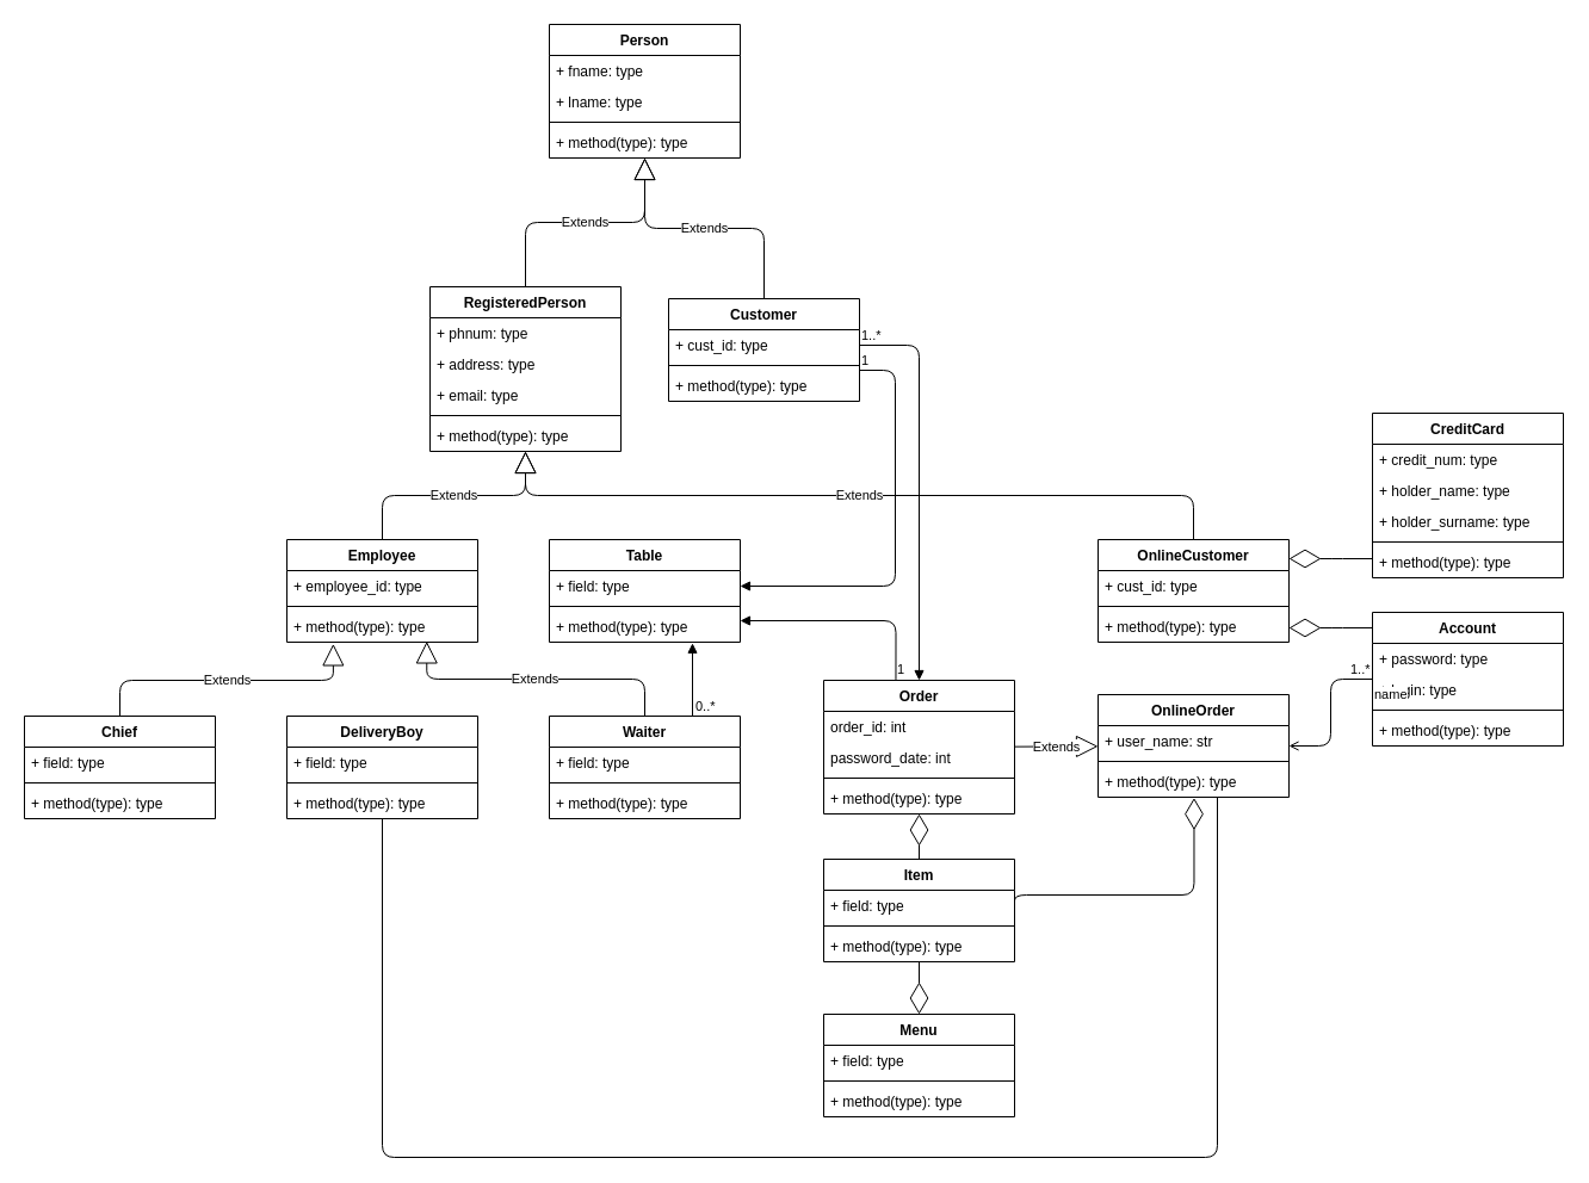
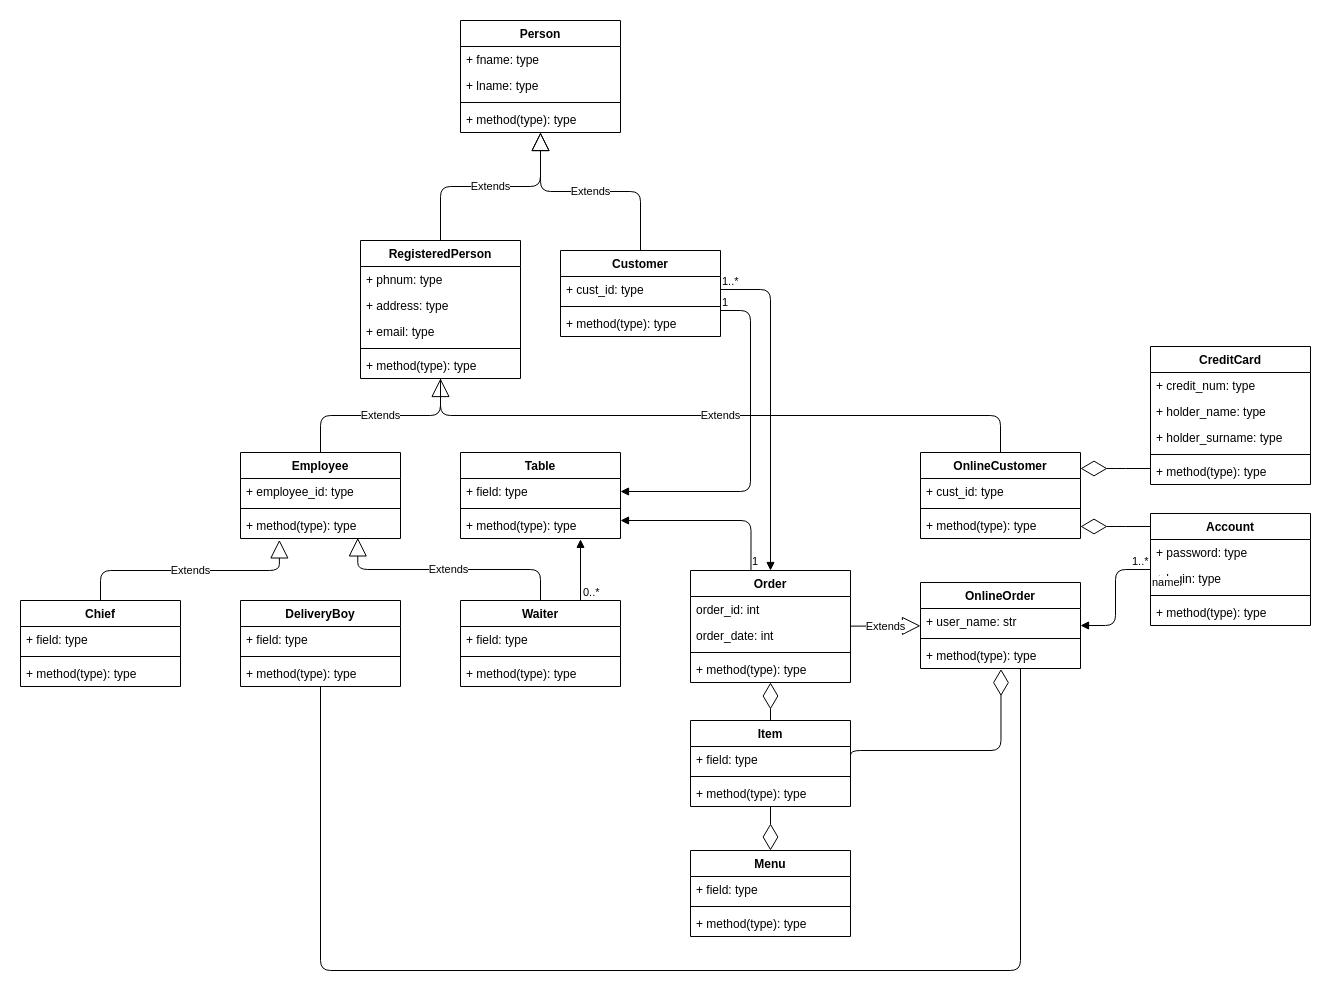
- <mxCell id="70" value="Extends" style="endArrow=block;endSize=16;endFill=0;html=1;edgeStyle=elbowEdgeStyle;elbow=vertical;" parent="1" source="24" target="64" edge="1"><mxGeometry width="160" relative="1" as="geometry"><mxPoint x="165" y="370" as="sourcePoint" /><mxPoint x="520" y="330" as="targetPoint" /></mxGeometry></mxCell>
+ <mxCell id="70" value="Extends" style="endArrow=none;endSize=16;endFill=0;html=1;edgeStyle=elbowEdgeStyle;elbow=vertical;" parent="1" source="24" target="64" edge="1"><mxGeometry width="160" relative="1" as="geometry"><mxPoint x="165" y="370" as="sourcePoint" /><mxPoint x="520" y="330" as="targetPoint" /></mxGeometry></mxCell>
- <mxCell id="90" value="name" style="endArrow=open;endFill=1;html=1;edgeStyle=orthogonalEdgeStyle;align=left;verticalAlign=top;" parent="1" source="54" target="74" edge="1"><mxGeometry x="-1" relative="1" as="geometry"><mxPoint x="1090" y="570" as="sourcePoint" /><mxPoint x="1190" y="530" as="targetPoint" /></mxGeometry></mxCell>
+ <mxCell id="90" value="name" style="endArrow=block;endFill=1;html=1;edgeStyle=orthogonalEdgeStyle;align=left;verticalAlign=top;" parent="1" source="54" target="74" edge="1"><mxGeometry x="-1" relative="1" as="geometry"><mxPoint x="1090" y="570" as="sourcePoint" /><mxPoint x="1190" y="530" as="targetPoint" /></mxGeometry></mxCell>
- <mxCell id="8" value="password_date: int" style="text;strokeColor=none;fillColor=none;align=left;verticalAlign=top;spacingLeft=4;spacingRight=4;overflow=hidden;rotatable=0;points=[[0,0.5],[1,0.5]];portConstraint=eastwest;" parent="6" vertex="1"><mxGeometry y="52" width="160" height="26" as="geometry" /></mxCell>
+ <mxCell id="8" value="order_date: int" style="text;strokeColor=none;fillColor=none;align=left;verticalAlign=top;spacingLeft=4;spacingRight=4;overflow=hidden;rotatable=0;points=[[0,0.5],[1,0.5]];portConstraint=eastwest;" parent="6" vertex="1"><mxGeometry y="52" width="160" height="26" as="geometry" /></mxCell>
